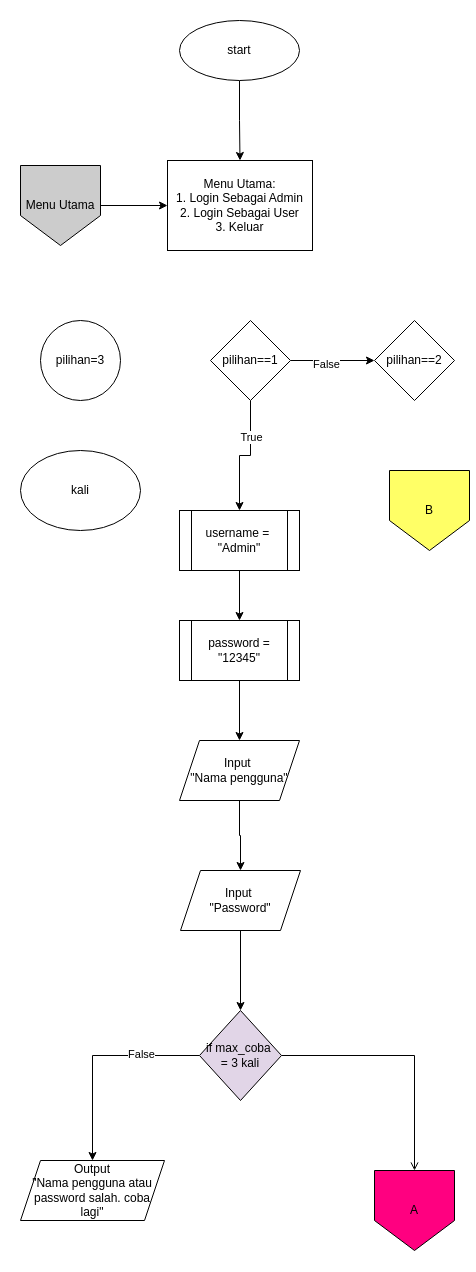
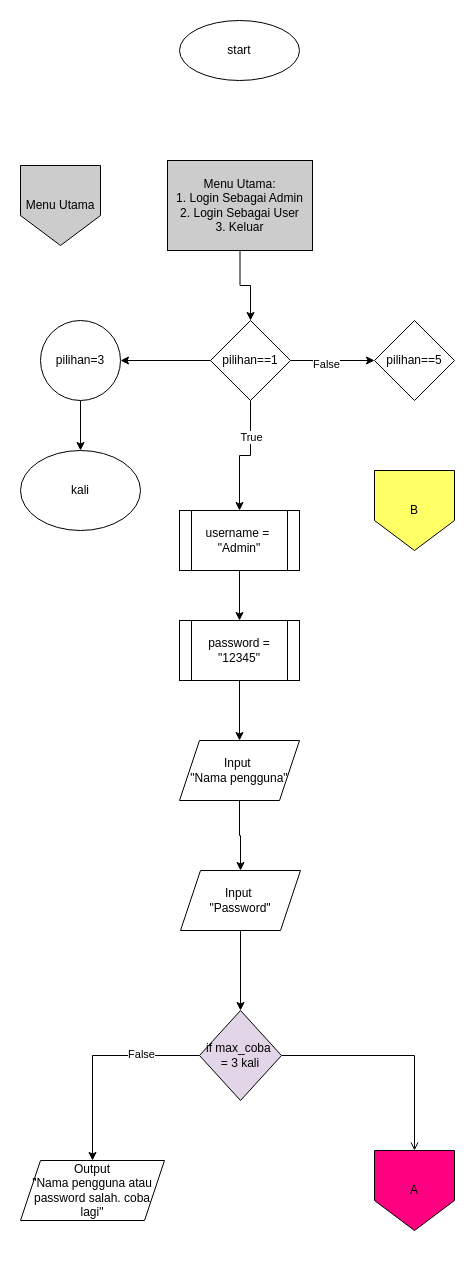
- <mxCell id="2" value="" style="edgeStyle=orthogonalEdgeStyle;rounded=0;orthogonalLoop=1;jettySize=auto;html=1;" edge="1" parent="1" source="3" target="20"><mxGeometry relative="1" as="geometry" /></mxCell>
- <mxCell id="31" value="" style="edgeStyle=orthogonalEdgeStyle;rounded=0;orthogonalLoop=1;jettySize=auto;html=1;" edge="1" parent="1" source="32" target="20"><mxGeometry relative="1" as="geometry" /></mxCell>
- <mxCell id="20" value="&lt;div&gt;Menu Utama:&lt;/div&gt;&lt;div&gt;1. Login Sebagai Admin&lt;/div&gt;&lt;div&gt;2. Login Sebagai User&lt;/div&gt;&lt;div&gt;3. Keluar&lt;/div&gt;" style="rounded=0;whiteSpace=wrap;html=1;" vertex="1" parent="1"><mxGeometry x="167" y="160" width="145" height="90" as="geometry" /></mxCell>
+ <mxCell id="20" value="&lt;div&gt;Menu Utama:&lt;/div&gt;&lt;div&gt;1. Login Sebagai Admin&lt;/div&gt;&lt;div&gt;2. Login Sebagai User&lt;/div&gt;&lt;div&gt;3. Keluar&lt;/div&gt;" style="rounded=0;whiteSpace=wrap;html=1;fillColor=#cccccc;" vertex="1" parent="1"><mxGeometry x="167" y="160" width="145" height="90" as="geometry" /></mxCell>
+ <mxCell id="19" value="" style="edgeStyle=orthogonalEdgeStyle;rounded=0;orthogonalLoop=1;jettySize=auto;html=1;" edge="1" parent="1" source="20" target="26"><mxGeometry relative="1" as="geometry" /></mxCell>
+ <mxCell id="25" value="" style="edgeStyle=orthogonalEdgeStyle;rounded=0;orthogonalLoop=1;jettySize=auto;html=1;" edge="1" parent="1" source="26" target="30"><mxGeometry relative="1" as="geometry" /></mxCell>
- <mxCell id="28" value="pilihan==2" style="rhombus;whiteSpace=wrap;html=1;rounded=0;" vertex="1" parent="1"><mxGeometry x="374" y="320" width="80" height="80" as="geometry" /></mxCell>
+ <mxCell id="28" value="pilihan==5" style="rhombus;whiteSpace=wrap;html=1;rounded=0;" vertex="1" parent="1"><mxGeometry x="374" y="320" width="80" height="80" as="geometry" /></mxCell>
+ <mxCell id="29" value="" style="edgeStyle=orthogonalEdgeStyle;rounded=0;orthogonalLoop=1;jettySize=auto;html=1;" edge="1" parent="1" source="30" target="17"><mxGeometry relative="1" as="geometry" /></mxCell>
- <mxCell id="27" value="B" style="shape=offPageConnector;whiteSpace=wrap;html=1;fillColor=#FFFF66;" vertex="1" parent="1"><mxGeometry x="389" y="470" width="80" height="80" as="geometry" /></mxCell>
+ <mxCell id="27" value="B" style="shape=offPageConnector;whiteSpace=wrap;html=1;fillColor=#FFFF66;" vertex="1" parent="1"><mxGeometry x="374" y="470" width="80" height="80" as="geometry" /></mxCell>
- <mxCell id="18" value="A" style="shape=offPageConnector;whiteSpace=wrap;html=1;fillColor=#FF0080;" vertex="1" parent="1"><mxGeometry x="374" y="1170" width="80" height="80" as="geometry" /></mxCell>
+ <mxCell id="18" value="A" style="shape=offPageConnector;whiteSpace=wrap;html=1;fillColor=#FF0080;" vertex="1" parent="1"><mxGeometry x="374" y="1150" width="80" height="80" as="geometry" /></mxCell>
